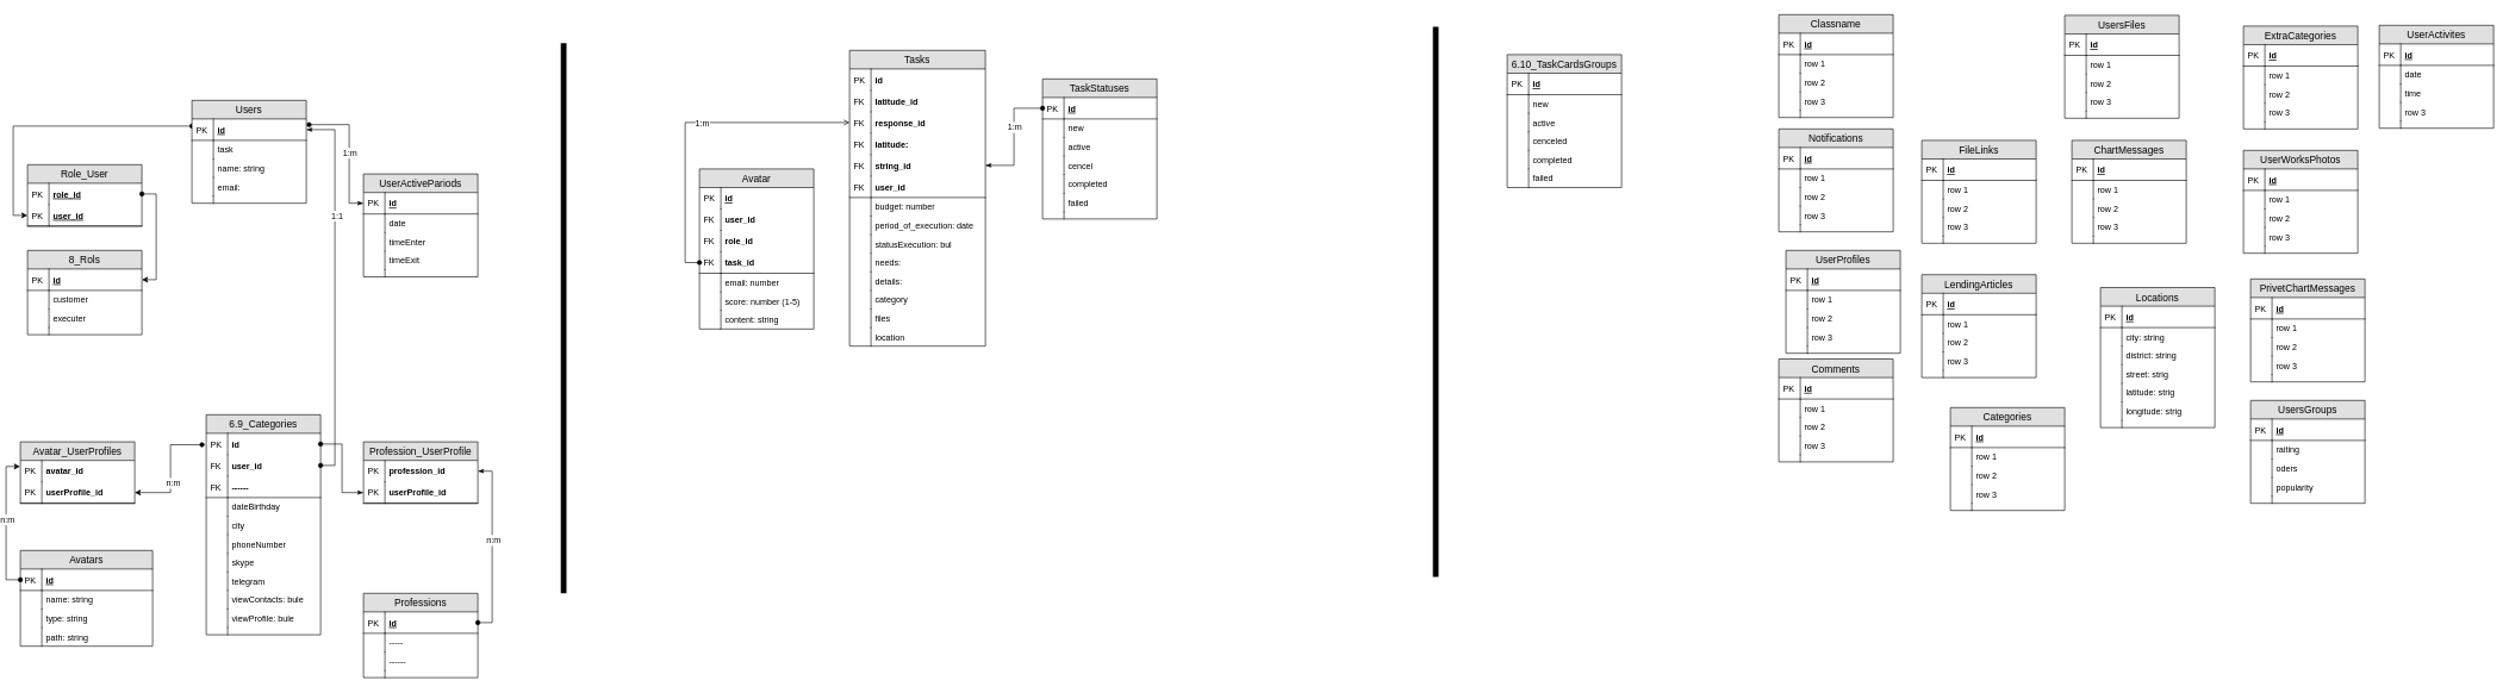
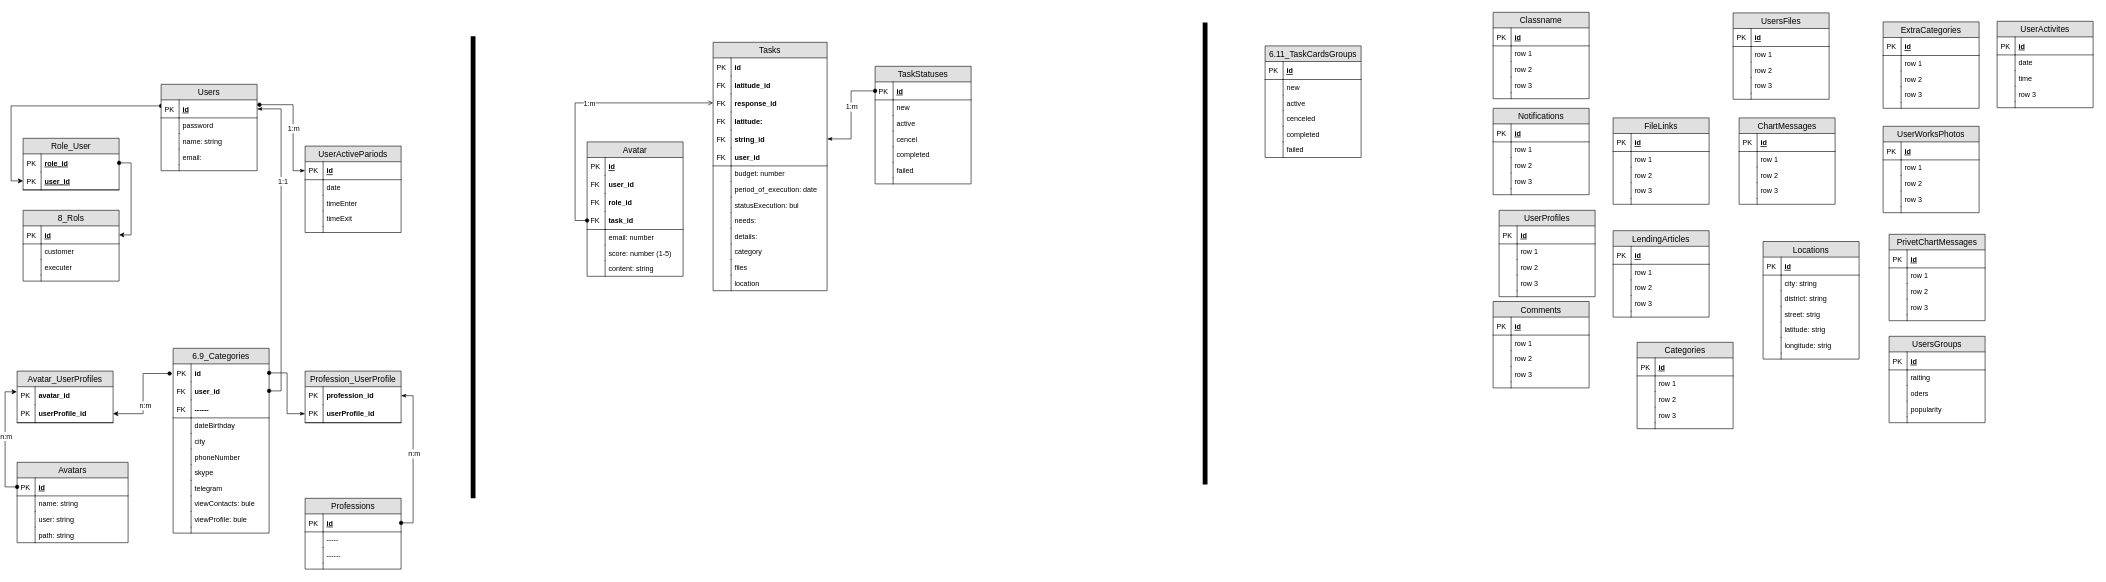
- <mxCell id="215" value="6.10_TaskCardsGroups" style="swimlane;fontStyle=0;childLayout=stackLayout;horizontal=1;startSize=26;fillColor=#e0e0e0;horizontalStack=0;resizeParent=1;resizeParentMax=0;resizeLast=0;collapsible=1;marginBottom=0;swimlaneFillColor=#ffffff;align=center;fontSize=14;" parent="1" vertex="1"><mxGeometry x="2100" y="76" width="160" height="186" as="geometry" /></mxCell>
+ <mxCell id="215" value="6.11_TaskCardsGroups" style="swimlane;fontStyle=0;childLayout=stackLayout;horizontal=1;startSize=26;fillColor=#e0e0e0;horizontalStack=0;resizeParent=1;resizeParentMax=0;resizeLast=0;collapsible=1;marginBottom=0;swimlaneFillColor=#ffffff;align=center;fontSize=14;" parent="1" vertex="1"><mxGeometry x="2100" y="76" width="160" height="186" as="geometry" /></mxCell>
- <mxCell id="6" value="task" style="shape=partialRectangle;top=0;left=0;right=0;bottom=0;align=left;verticalAlign=top;fillColor=none;spacingLeft=34;spacingRight=4;overflow=hidden;rotatable=0;points=[[0,0.5],[1,0.5]];portConstraint=eastwest;dropTarget=0;fontSize=12;" parent="3" vertex="1"><mxGeometry y="56" width="160" height="26" as="geometry" /></mxCell>
+ <mxCell id="6" value="password" style="shape=partialRectangle;top=0;left=0;right=0;bottom=0;align=left;verticalAlign=top;fillColor=none;spacingLeft=34;spacingRight=4;overflow=hidden;rotatable=0;points=[[0,0.5],[1,0.5]];portConstraint=eastwest;dropTarget=0;fontSize=12;" parent="3" vertex="1"><mxGeometry y="56" width="160" height="26" as="geometry" /></mxCell>
- <mxCell id="233" value="type: string" style="shape=partialRectangle;top=0;left=0;right=0;bottom=0;align=left;verticalAlign=top;fillColor=none;spacingLeft=34;spacingRight=4;overflow=hidden;rotatable=0;points=[[0,0.5],[1,0.5]];portConstraint=eastwest;dropTarget=0;fontSize=12;strokeColor=#000000;perimeterSpacing=0;strokeWidth=1;" parent="228" vertex="1"><mxGeometry y="82" width="185" height="26" as="geometry" /></mxCell>
+ <mxCell id="233" value="user: string" style="shape=partialRectangle;top=0;left=0;right=0;bottom=0;align=left;verticalAlign=top;fillColor=none;spacingLeft=34;spacingRight=4;overflow=hidden;rotatable=0;points=[[0,0.5],[1,0.5]];portConstraint=eastwest;dropTarget=0;fontSize=12;strokeColor=#000000;perimeterSpacing=0;strokeWidth=1;" parent="228" vertex="1"><mxGeometry y="82" width="185" height="26" as="geometry" /></mxCell>
